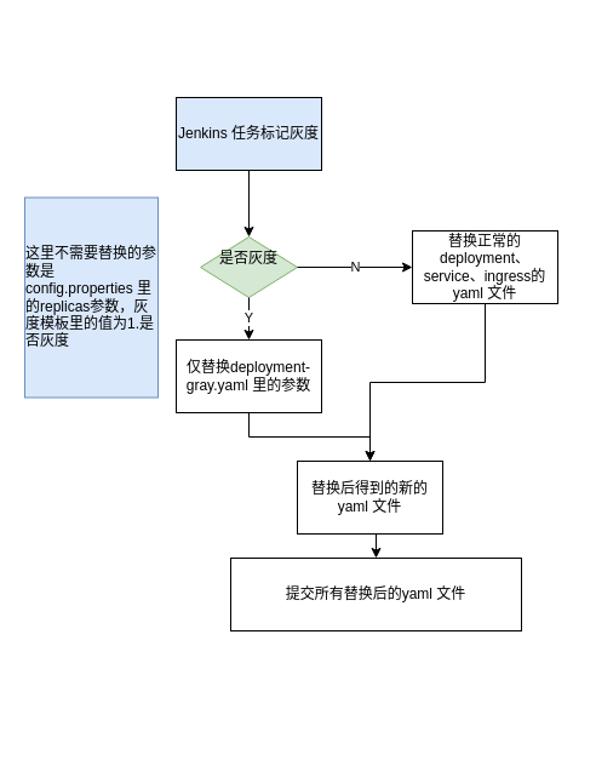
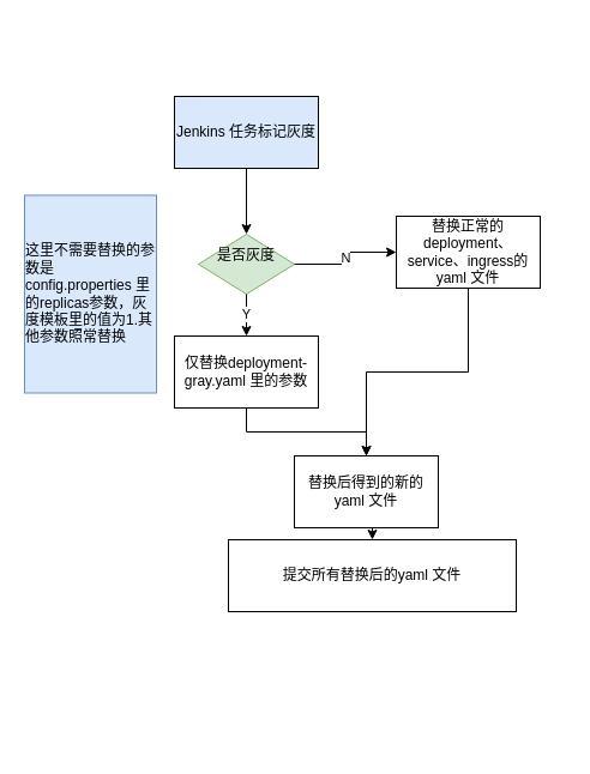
- <mxCell id="7" value="替换正常的deployment、service、ingress的yaml 文件" style="rounded=0;whiteSpace=wrap;html=1;" vertex="1" parent="3"><mxGeometry x="320" y="170" width="120" height="60" as="geometry" /></mxCell>
+ <mxCell id="7" value="替换正常的deployment、service、ingress的yaml 文件" style="rounded=0;whiteSpace=wrap;html=1;" vertex="1" parent="3"><mxGeometry x="310" y="160" width="120" height="60" as="geometry" /></mxCell>
- <mxCell id="11" value="&lt;div style=&quot;text-align: left&quot;&gt;&lt;span&gt;这里不需要替换的参数是config.properties 里的replicas参数，灰度模板里的值为1.是否灰度&lt;/span&gt;&lt;/div&gt;" style="text;html=1;strokeColor=#6c8ebf;fillColor=#dae8fc;align=center;verticalAlign=middle;whiteSpace=wrap;rounded=0;" vertex="1" parent="3"><mxGeometry y="142.5" width="110" height="165" as="geometry" /></mxCell>
+ <mxCell id="11" value="&lt;div style=&quot;text-align: left&quot;&gt;&lt;span&gt;这里不需要替换的参数是config.properties 里的replicas参数，灰度模板里的值为1.其他参数照常替换&lt;/span&gt;&lt;/div&gt;" style="text;html=1;strokeColor=#6c8ebf;fillColor=#dae8fc;align=center;verticalAlign=middle;whiteSpace=wrap;rounded=0;" vertex="1" parent="3"><mxGeometry y="142.5" width="110" height="165" as="geometry" /></mxCell>
- <mxCell id="15" value="提交所有替换后的yaml 文件" style="rounded=0;whiteSpace=wrap;html=1;" vertex="1" parent="3"><mxGeometry x="170" y="440" width="240" height="60" as="geometry" /></mxCell>
+ <mxCell id="15" value="提交所有替换后的yaml 文件" style="rounded=0;whiteSpace=wrap;html=1;" vertex="1" parent="3"><mxGeometry x="170" y="430" width="240" height="60" as="geometry" /></mxCell>
